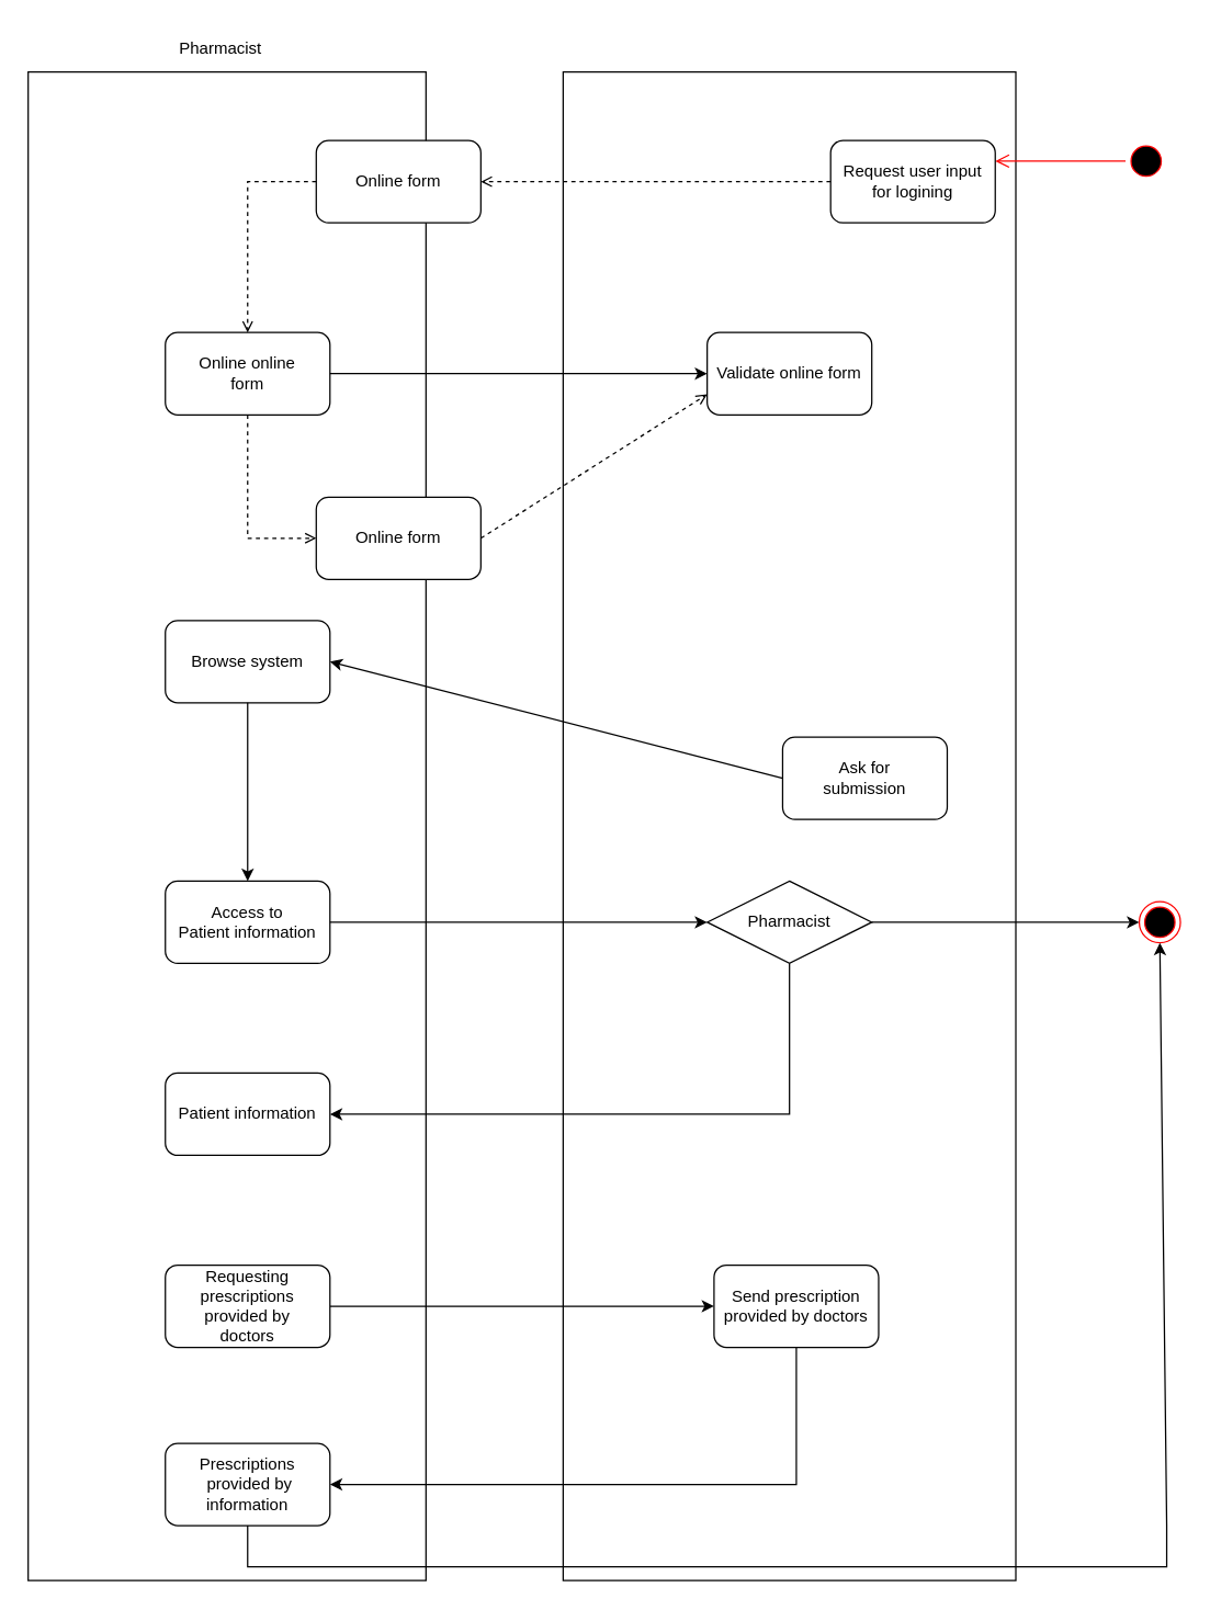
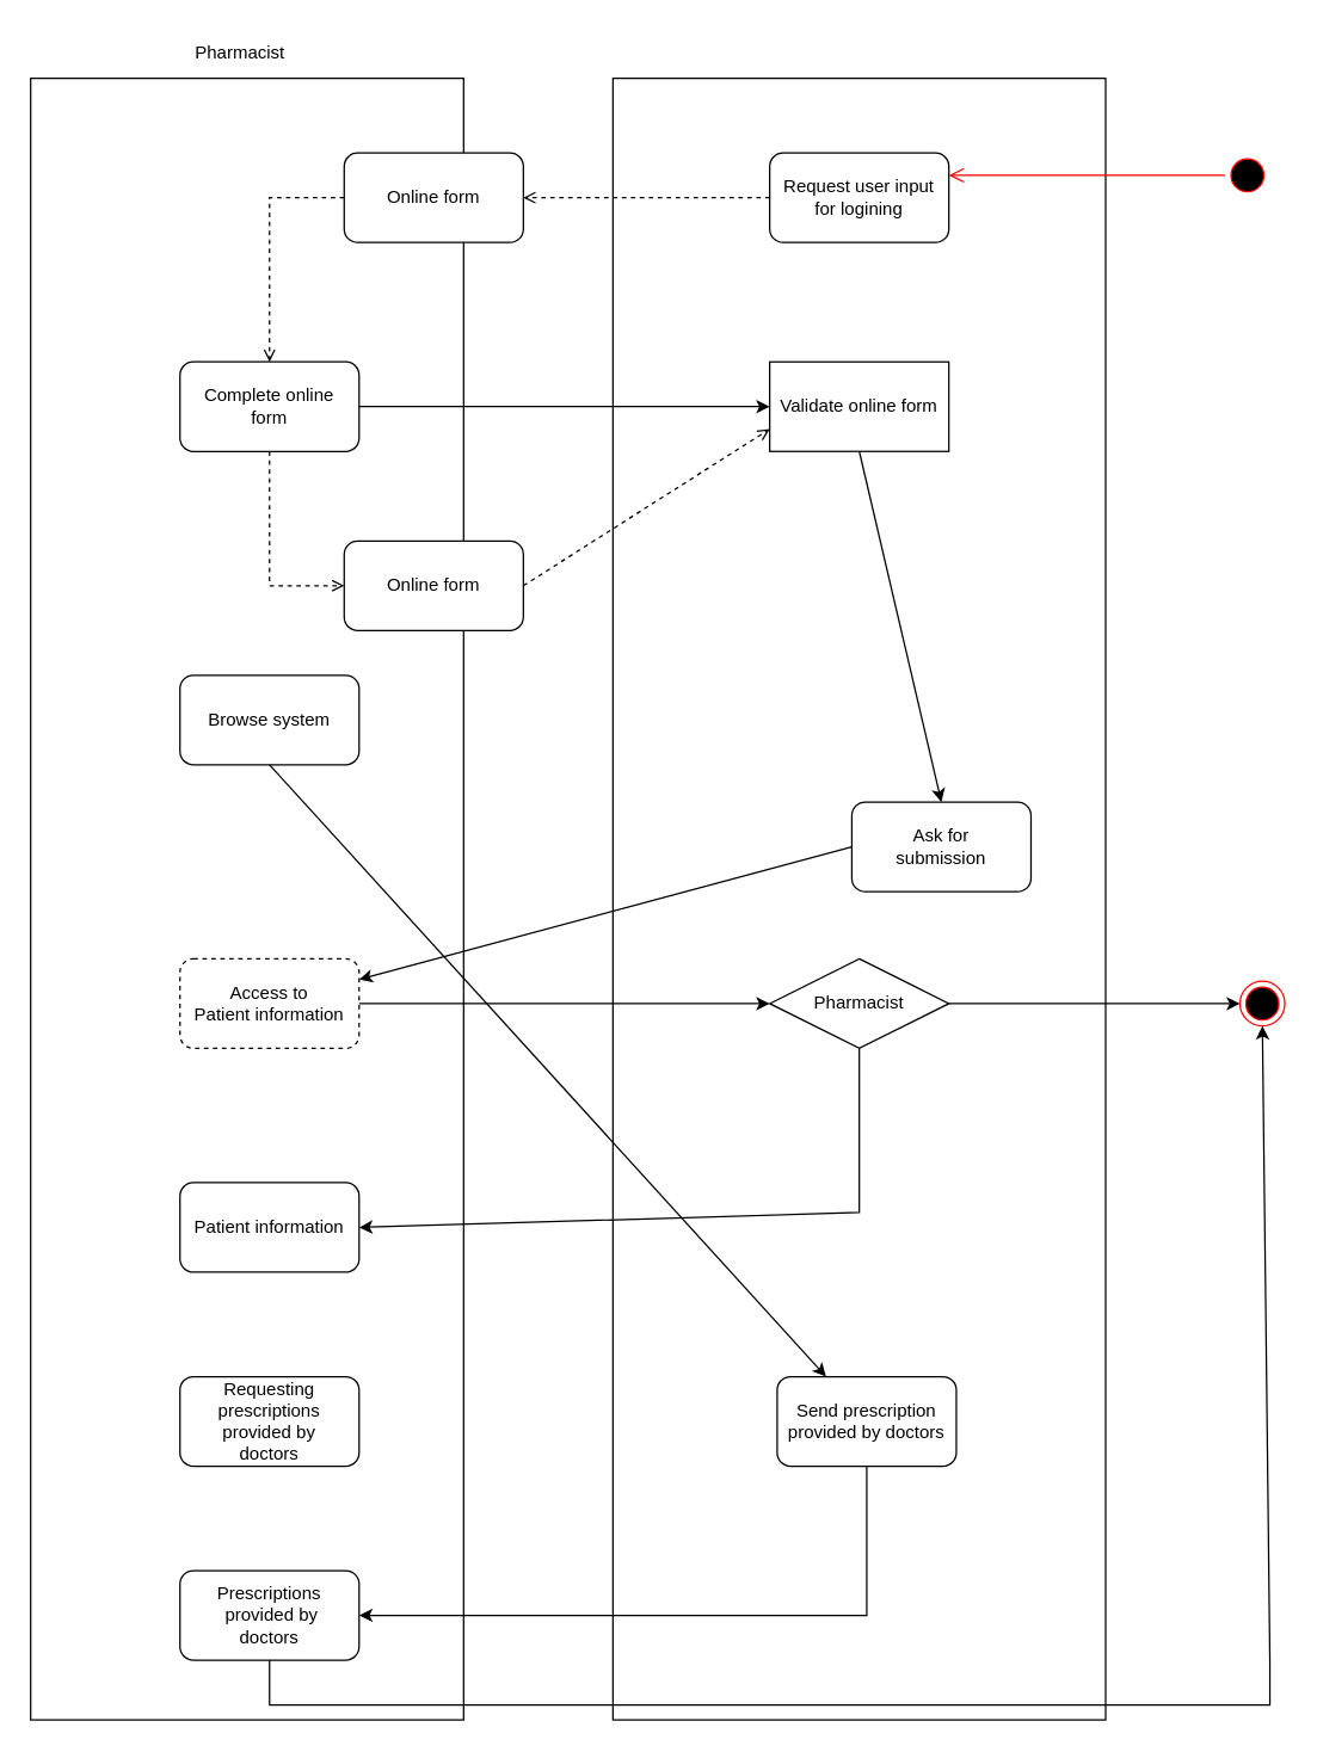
- <mxCell id="5" value="Request user input for logining" style="rounded=1;whiteSpace=wrap;html=1;" vertex="1" parent="1"><mxGeometry x="605" y="102" width="120" height="60" as="geometry" /></mxCell>
+ <mxCell id="5" value="Request user input for logining" style="rounded=1;whiteSpace=wrap;html=1;" vertex="1" parent="1"><mxGeometry x="515" y="102" width="120" height="60" as="geometry" /></mxCell>
- <mxCell id="9" value="Online online&lt;br&gt;form" style="rounded=1;whiteSpace=wrap;html=1;" vertex="1" parent="1"><mxGeometry x="120" y="242" width="120" height="60" as="geometry" /></mxCell>
+ <mxCell id="9" value="Complete online&lt;br&gt;form" style="rounded=1;whiteSpace=wrap;html=1;" vertex="1" parent="1"><mxGeometry x="120" y="242" width="120" height="60" as="geometry" /></mxCell>
- <mxCell id="12" value="Validate online form" style="rounded=1;whiteSpace=wrap;html=1;" vertex="1" parent="1"><mxGeometry x="515" y="242" width="120" height="60" as="geometry" /></mxCell>
+ <mxCell id="12" value="Validate online form" style="whiteSpace=wrap;html=1;rounded=0;" vertex="1" parent="1"><mxGeometry x="515" y="242" width="120" height="60" as="geometry" /></mxCell>
+ <mxCell id="16" value="" style="endArrow=classic;html=1;rounded=0;exitX=0.5;exitY=1;exitDx=0;exitDy=0;entryX=0.5;entryY=0;entryDx=0;entryDy=0;" edge="1" parent="1" source="12" target="17"><mxGeometry width="50" height="50" relative="1" as="geometry"><mxPoint x="630" y="392" as="sourcePoint" /><mxPoint x="680" y="342" as="targetPoint" /></mxGeometry></mxCell>
- <mxCell id="18" value="" style="endArrow=classic;html=1;rounded=0;exitX=0;exitY=0.5;exitDx=0;exitDy=0;entryX=1;entryY=0.5;entryDx=0;entryDy=0;" edge="1" parent="1" source="17" target="19"><mxGeometry width="50" height="50" relative="1" as="geometry"><mxPoint x="370" y="502" as="sourcePoint" /><mxPoint x="420" y="452" as="targetPoint" /></mxGeometry></mxCell>
+ <mxCell id="18" value="" style="endArrow=classic;html=1;rounded=0;exitX=0;exitY=0.5;exitDx=0;exitDy=0;" edge="1" parent="1" source="17" target="21"><mxGeometry width="50" height="50" relative="1" as="geometry"><mxPoint x="370" y="502" as="sourcePoint" /><mxPoint x="420" y="452" as="targetPoint" /></mxGeometry></mxCell>
- <mxCell id="20" value="" style="endArrow=classic;html=1;rounded=0;exitX=0.5;exitY=1;exitDx=0;exitDy=0;entryX=0.5;entryY=0;entryDx=0;entryDy=0;" edge="1" parent="1" source="19" target="21"><mxGeometry width="50" height="50" relative="1" as="geometry"><mxPoint x="380" y="652" as="sourcePoint" /><mxPoint x="430" y="602" as="targetPoint" /></mxGeometry></mxCell>
+ <mxCell id="20" value="" style="endArrow=classic;html=1;rounded=0;exitX=0.5;exitY=1;exitDx=0;exitDy=0;" edge="1" parent="1" source="19" target="30"><mxGeometry width="50" height="50" relative="1" as="geometry"><mxPoint x="380" y="652" as="sourcePoint" /><mxPoint x="430" y="602" as="targetPoint" /></mxGeometry></mxCell>
- <mxCell id="21" value="Access to&lt;br&gt;Patient information" style="rounded=1;whiteSpace=wrap;html=1;" vertex="1" parent="1"><mxGeometry x="120" y="642" width="120" height="60" as="geometry" /></mxCell>
+ <mxCell id="21" value="Access to&lt;br&gt;Patient information" style="rounded=1;whiteSpace=wrap;html=1;dashed=1;" vertex="1" parent="1"><mxGeometry x="120" y="642" width="120" height="60" as="geometry" /></mxCell>
- <mxCell id="27" value="Patient information" style="rounded=1;whiteSpace=wrap;html=1;" vertex="1" parent="1"><mxGeometry x="120" y="782" width="120" height="60" as="geometry" /></mxCell>
+ <mxCell id="27" value="Patient information" style="rounded=1;whiteSpace=wrap;html=1;" vertex="1" parent="1"><mxGeometry x="120" y="792" width="120" height="60" as="geometry" /></mxCell>
- <mxCell id="28" style="edgeStyle=orthogonalEdgeStyle;rounded=0;orthogonalLoop=1;jettySize=auto;html=1;" edge="1" parent="1" source="29" target="30"><mxGeometry relative="1" as="geometry" /></mxCell>
- <mxCell id="31" value="Prescriptions&lt;br&gt;&amp;nbsp;provided by&lt;br&gt;information" style="rounded=1;whiteSpace=wrap;html=1;" vertex="1" parent="1"><mxGeometry x="120" y="1052" width="120" height="60" as="geometry" /></mxCell>
+ <mxCell id="31" value="Prescriptions&lt;br&gt;&amp;nbsp;provided by&lt;br&gt;doctors" style="rounded=1;whiteSpace=wrap;html=1;" vertex="1" parent="1"><mxGeometry x="120" y="1052" width="120" height="60" as="geometry" /></mxCell>
